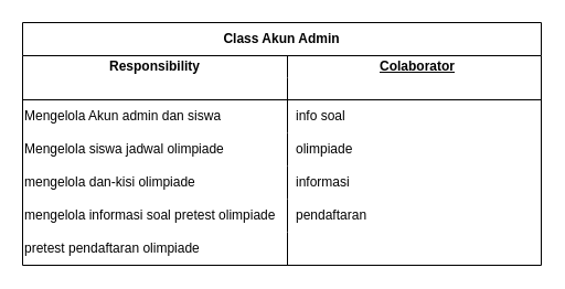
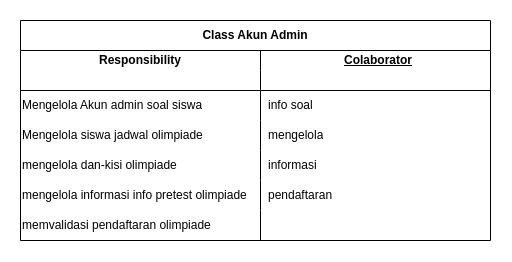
- <mxCell id="10" value="Mengelola Akun admin dan siswa" style="shape=partialRectangle;connectable=0;fillColor=none;top=0;left=0;bottom=0;right=0;editable=1;overflow=hidden;html=1;whiteSpace=wrap;align=left;" vertex="1" parent="9"><mxGeometry width="240" height="30" as="geometry"><mxRectangle width="240" height="30" as="alternateBounds" /></mxGeometry></mxCell>
+ <mxCell id="10" value="Mengelola Akun admin soal siswa" style="shape=partialRectangle;connectable=0;fillColor=none;top=0;left=0;bottom=0;right=0;editable=1;overflow=hidden;html=1;whiteSpace=wrap;align=left;" vertex="1" parent="9"><mxGeometry width="240" height="30" as="geometry"><mxRectangle width="240" height="30" as="alternateBounds" /></mxGeometry></mxCell>
- <mxCell id="14" value="olimpiade" style="shape=partialRectangle;connectable=0;fillColor=none;top=0;left=0;bottom=0;right=0;align=left;spacingLeft=6;overflow=hidden;html=1;whiteSpace=wrap;" vertex="1" parent="12"><mxGeometry x="240" width="230" height="30" as="geometry"><mxRectangle width="230" height="30" as="alternateBounds" /></mxGeometry></mxCell>
+ <mxCell id="14" value="mengelola" style="shape=partialRectangle;connectable=0;fillColor=none;top=0;left=0;bottom=0;right=0;align=left;spacingLeft=6;overflow=hidden;html=1;whiteSpace=wrap;" vertex="1" parent="12"><mxGeometry x="240" width="230" height="30" as="geometry"><mxRectangle width="230" height="30" as="alternateBounds" /></mxGeometry></mxCell>
- <mxCell id="19" value="mengelola informasi soal pretest olimpiade" style="shape=partialRectangle;connectable=0;fillColor=none;top=0;left=0;bottom=0;right=0;editable=1;overflow=hidden;html=1;whiteSpace=wrap;align=left;" vertex="1" parent="18"><mxGeometry width="240" height="30" as="geometry"><mxRectangle width="240" height="30" as="alternateBounds" /></mxGeometry></mxCell>
+ <mxCell id="19" value="mengelola informasi info pretest olimpiade" style="shape=partialRectangle;connectable=0;fillColor=none;top=0;left=0;bottom=0;right=0;editable=1;overflow=hidden;html=1;whiteSpace=wrap;align=left;" vertex="1" parent="18"><mxGeometry width="240" height="30" as="geometry"><mxRectangle width="240" height="30" as="alternateBounds" /></mxGeometry></mxCell>
- <mxCell id="22" value="pretest pendaftaran olimpiade" style="shape=partialRectangle;connectable=0;fillColor=none;top=0;left=0;bottom=0;right=0;editable=1;overflow=hidden;html=1;whiteSpace=wrap;align=left;" vertex="1" parent="21"><mxGeometry width="240" height="30" as="geometry"><mxRectangle width="240" height="30" as="alternateBounds" /></mxGeometry></mxCell>
+ <mxCell id="22" value="memvalidasi pendaftaran olimpiade" style="shape=partialRectangle;connectable=0;fillColor=none;top=0;left=0;bottom=0;right=0;editable=1;overflow=hidden;html=1;whiteSpace=wrap;align=left;" vertex="1" parent="21"><mxGeometry width="240" height="30" as="geometry"><mxRectangle width="240" height="30" as="alternateBounds" /></mxGeometry></mxCell>
